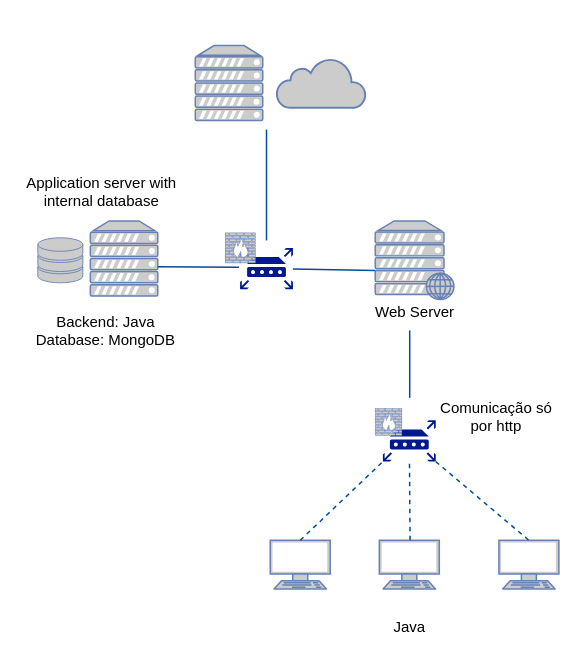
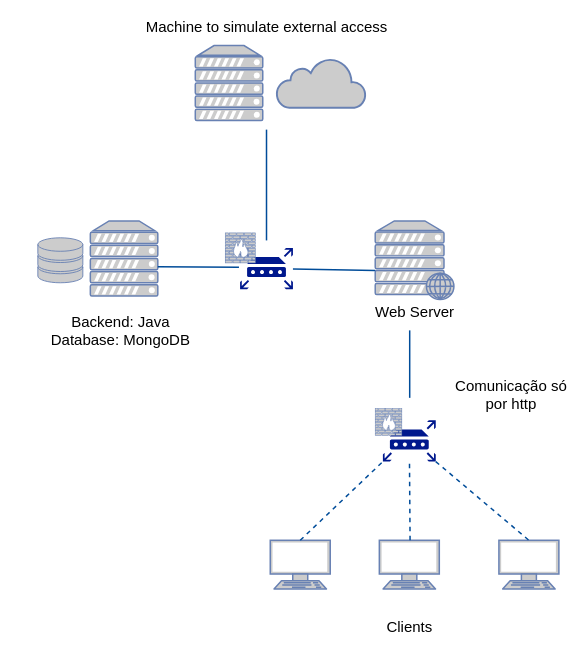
+ <mxCell id="25" value="Machine to simulate external access" style="text;html=1;align=center;verticalAlign=middle;resizable=0;points=[];autosize=1;strokeColor=none;fillColor=none;fontSize=20;" vertex="1" parent="1"><mxGeometry x="185" y="20" width="340" height="30" as="geometry" /></mxCell>
- <mxCell id="8" value="Application server with internal database" style="text;html=1;strokeColor=none;fillColor=none;align=center;verticalAlign=middle;whiteSpace=wrap;rounded=0;fontSize=20;" vertex="1" parent="1"><mxGeometry x="20" y="240" width="230" height="30" as="geometry" /></mxCell>
- <mxCell id="21" value="&lt;div&gt;Backend: Java&lt;/div&gt;&lt;div&gt;Database: MongoDB&lt;br&gt;&lt;/div&gt;" style="text;html=1;align=center;verticalAlign=middle;resizable=0;points=[];autosize=1;strokeColor=none;fillColor=none;fontSize=20;" vertex="1" parent="1"><mxGeometry x="40" y="415" width="200" height="50" as="geometry" /></mxCell>
+ <mxCell id="21" value="&lt;div&gt;Backend: Java&lt;/div&gt;&lt;div&gt;Database: MongoDB&lt;br&gt;&lt;/div&gt;" style="text;html=1;align=center;verticalAlign=middle;resizable=0;points=[];autosize=1;strokeColor=none;fillColor=none;fontSize=20;" vertex="1" parent="1"><mxGeometry x="60" y="415" width="200" height="50" as="geometry" /></mxCell>
- <mxCell id="18" value="&lt;div&gt;Comunicação só &lt;br&gt;&lt;/div&gt;&lt;div&gt;por http&lt;/div&gt;" style="text;html=1;align=center;verticalAlign=middle;resizable=0;points=[];autosize=1;strokeColor=none;fillColor=none;fontSize=20;" vertex="1" parent="1"><mxGeometry x="580.75" y="530" width="160" height="50" as="geometry" /></mxCell>
+ <mxCell id="18" value="&lt;div&gt;Comunicação só &lt;br&gt;&lt;/div&gt;&lt;div&gt;por http&lt;/div&gt;" style="text;html=1;align=center;verticalAlign=middle;resizable=0;points=[];autosize=1;strokeColor=none;fillColor=none;fontSize=20;" vertex="1" parent="1"><mxGeometry x="600.75" y="500" width="160" height="50" as="geometry" /></mxCell>
- <mxCell id="15" value="Java " style="text;html=1;strokeColor=none;fillColor=none;align=center;verticalAlign=middle;whiteSpace=wrap;rounded=0;fontSize=20;" vertex="1" parent="1"><mxGeometry x="515.5" y="820" width="60" height="30" as="geometry" /></mxCell>
+ <mxCell id="15" value="Clients " style="text;html=1;strokeColor=none;fillColor=none;align=center;verticalAlign=middle;whiteSpace=wrap;rounded=0;fontSize=20;" vertex="1" parent="1"><mxGeometry x="515.5" y="820" width="60" height="30" as="geometry" /></mxCell>
